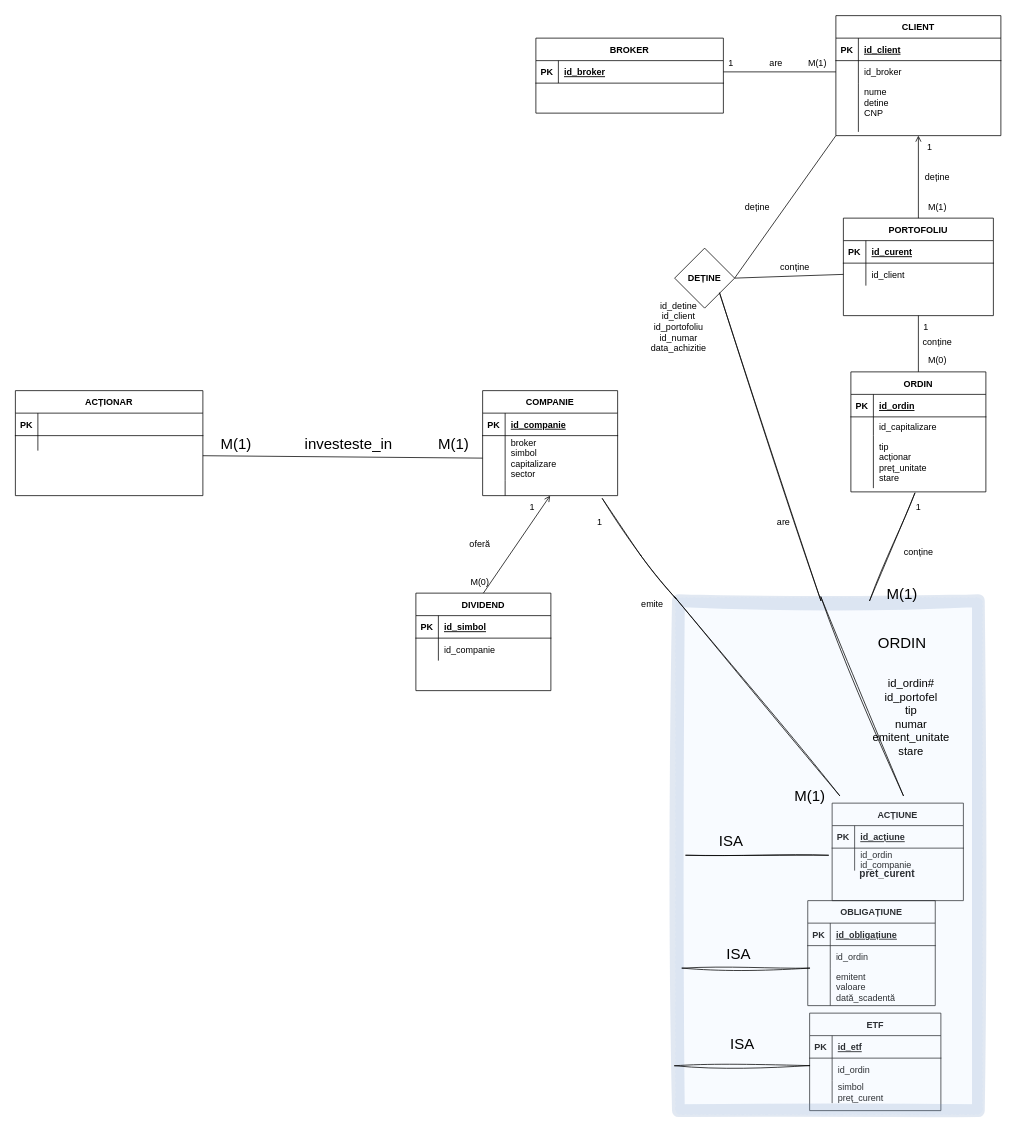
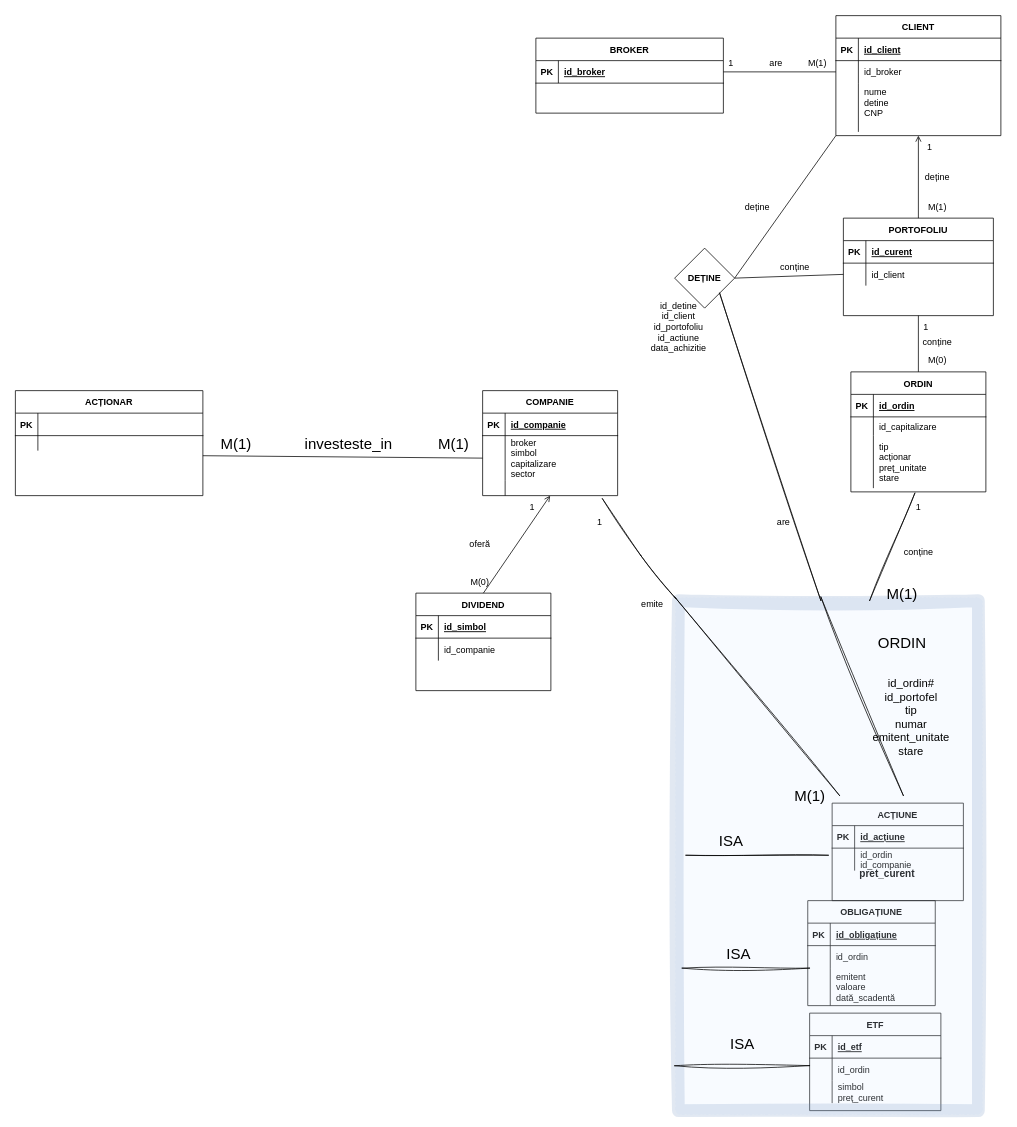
- <mxCell id="118" value="id_detine&lt;br&gt;id_client&lt;br&gt;id_portofoliu&lt;br&gt;id_numar&lt;br&gt;data_achizitie" style="text;html=1;align=center;verticalAlign=middle;resizable=0;points=[];autosize=1;strokeColor=none;fillColor=none;" parent="1" vertex="1"><mxGeometry x="854" y="390" width="100" height="90" as="geometry" /></mxCell>
+ <mxCell id="118" value="id_detine&lt;br&gt;id_client&lt;br&gt;id_portofoliu&lt;br&gt;id_actiune&lt;br&gt;data_achizitie" style="text;html=1;align=center;verticalAlign=middle;resizable=0;points=[];autosize=1;strokeColor=none;fillColor=none;" parent="1" vertex="1"><mxGeometry x="854" y="390" width="100" height="90" as="geometry" /></mxCell>
